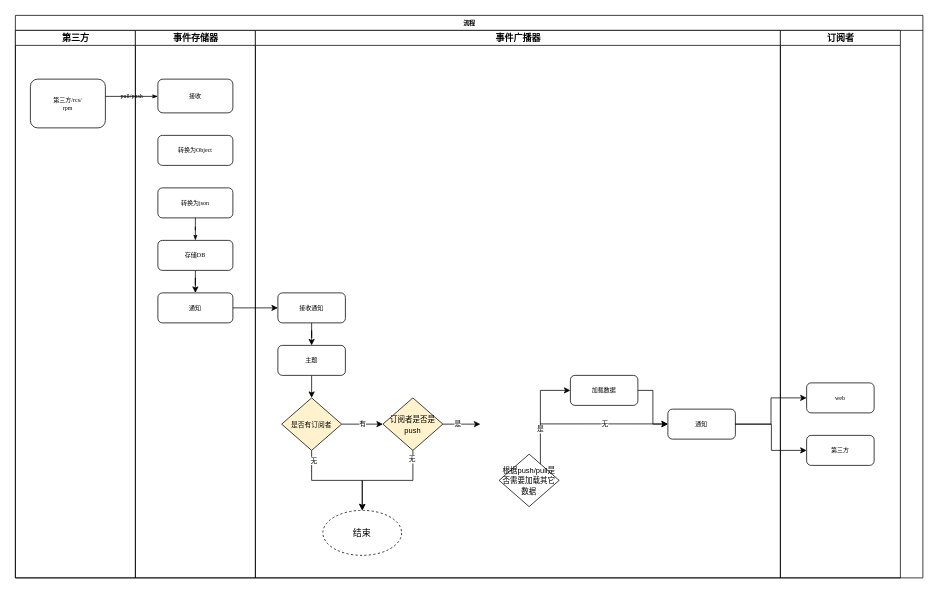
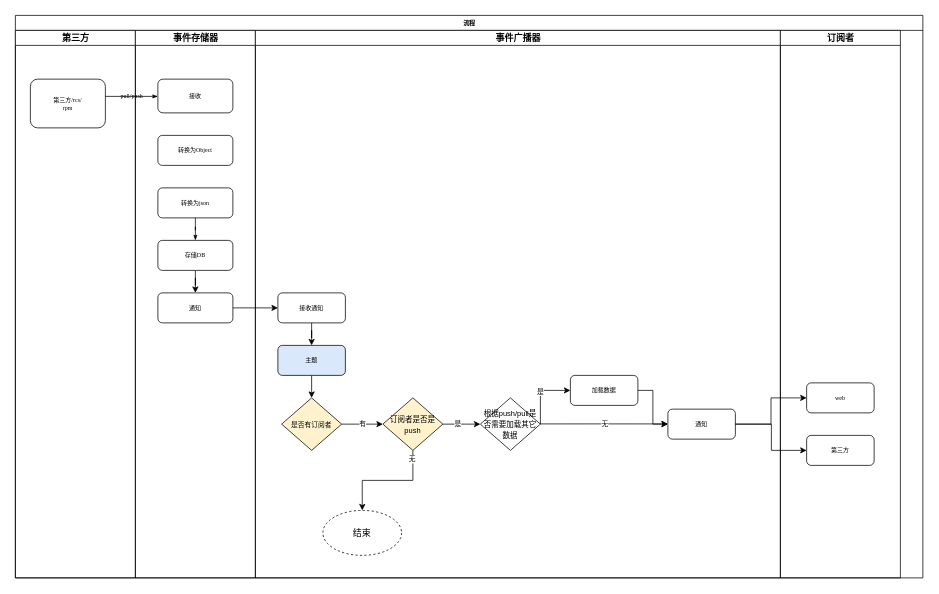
- <mxCell id="18" value="主题" style="rounded=1;whiteSpace=wrap;html=1;shadow=0;labelBackgroundColor=none;strokeWidth=1;fontFamily=Verdana;fontSize=8;align=center;" parent="14" vertex="1"><mxGeometry x="30" y="420" width="90" height="40" as="geometry" /></mxCell>
+ <mxCell id="18" value="主题" style="rounded=1;whiteSpace=wrap;html=1;shadow=0;labelBackgroundColor=none;strokeWidth=1;fontFamily=Verdana;fontSize=8;align=center;fillColor=#dae8fc;" parent="14" vertex="1"><mxGeometry x="30" y="420" width="90" height="40" as="geometry" /></mxCell>
- <mxCell id="19" style="edgeStyle=orthogonalEdgeStyle;rounded=0;comic=0;sketch=0;jumpStyle=none;orthogonalLoop=1;jettySize=auto;html=1;exitX=0.5;exitY=1;exitDx=0;exitDy=0;shadow=0;fontSize=9;endFill=1;strokeColor=default;" parent="14" source="21" target="22" edge="1"><mxGeometry relative="1" as="geometry" /></mxCell>
- <mxCell id="20" value="无" style="edgeLabel;html=1;align=center;verticalAlign=middle;resizable=0;points=[];fontSize=9;" parent="19" vertex="1" connectable="0"><mxGeometry x="-0.821" y="2" relative="1" as="geometry"><mxPoint as="offset" /></mxGeometry></mxCell>
- <mxCell id="29" value="&lt;font size=&quot;1&quot;&gt;根据push/pull是否需要加载其它数据&lt;/font&gt;" style="rhombus;whiteSpace=wrap;html=1;rounded=0;shadow=0;glass=0;sketch=0;" parent="14" vertex="1"><mxGeometry x="325" y="565" width="80" height="70" as="geometry" /></mxCell>
+ <mxCell id="29" value="&lt;font size=&quot;1&quot;&gt;根据push/pull是否需要加载其它数据&lt;/font&gt;" style="rhombus;whiteSpace=wrap;html=1;rounded=0;shadow=0;glass=0;sketch=0;" parent="14" vertex="1"><mxGeometry x="300" y="490" width="80" height="70" as="geometry" /></mxCell>
